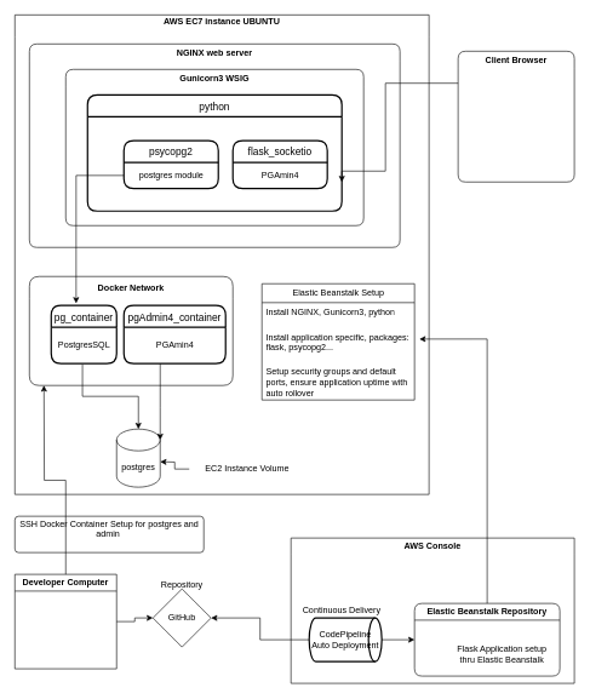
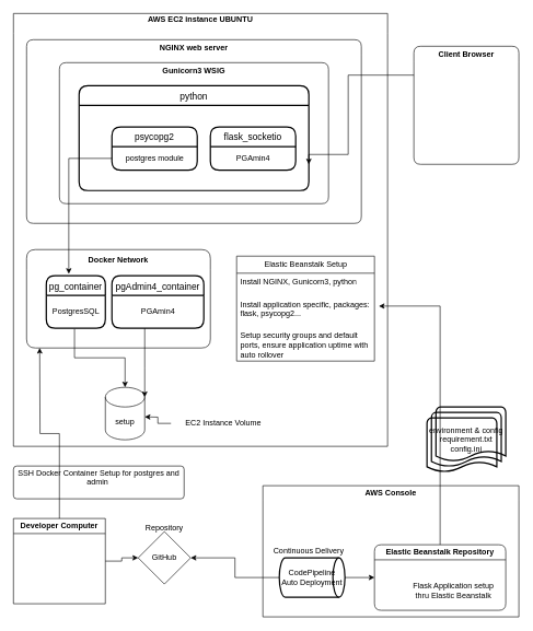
- <mxCell id="5" value="AWS EC7 instance UBUNTU&#10;" style="swimlane;startSize=30;swimlaneLine=0;fillColor=none;" parent="1" vertex="1"><mxGeometry x="20" y="20" width="570" height="660" as="geometry" /></mxCell>
+ <mxCell id="5" value="AWS EC2 instance UBUNTU&#10;" style="swimlane;startSize=30;swimlaneLine=0;fillColor=none;" parent="1" vertex="1"><mxGeometry x="20" y="20" width="570" height="660" as="geometry" /></mxCell>
- <mxCell id="2" value="postgres" style="shape=cylinder3;whiteSpace=wrap;html=1;boundedLbl=1;backgroundOutline=1;size=15;fillColor=none;" parent="1" vertex="1"><mxGeometry x="160" y="590" width="60" height="80" as="geometry" /></mxCell>
+ <mxCell id="2" value="setup" style="shape=cylinder3;whiteSpace=wrap;html=1;boundedLbl=1;backgroundOutline=1;size=15;fillColor=none;" parent="1" vertex="1"><mxGeometry x="160" y="590" width="60" height="80" as="geometry" /></mxCell>
+ <mxCell id="40" value="environment &amp;amp; config&lt;br&gt;requirement.txt&lt;br&gt;config.ini" style="strokeWidth=2;html=1;shape=mxgraph.flowchart.multi-document;whiteSpace=wrap;fillColor=none;" vertex="1" parent="1"><mxGeometry x="650" y="620" width="120" height="100" as="geometry" /></mxCell>
